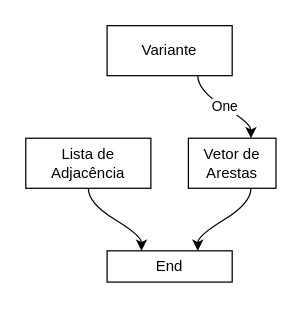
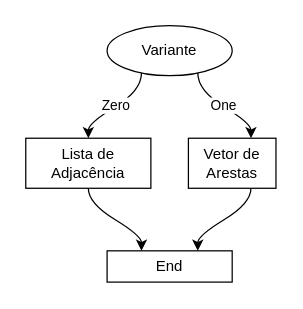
- <mxCell id="2" value="Variante" style="whiteSpace=wrap;html=1;" vertex="1" parent="1"><mxGeometry x="85" width="100" height="40" as="geometry" y="20" /></mxCell>
+ <mxCell id="2" value="Variante" style="ellipse;whiteSpace=wrap;html=1;" vertex="1" parent="1"><mxGeometry x="85" width="100" height="40" as="geometry" y="20" /></mxCell>
+ <mxCell id="4" value="Zero" style="html=1;curved=1;noEdgeStyle=1;orthogonal=1;" edge="1" parent="1" source="2" target="3"><mxGeometry relative="1" as="geometry"><Array as="points"><mxPoint x="112.5" y="72" /><mxPoint x="70" y="98" /></Array></mxGeometry></mxCell>
